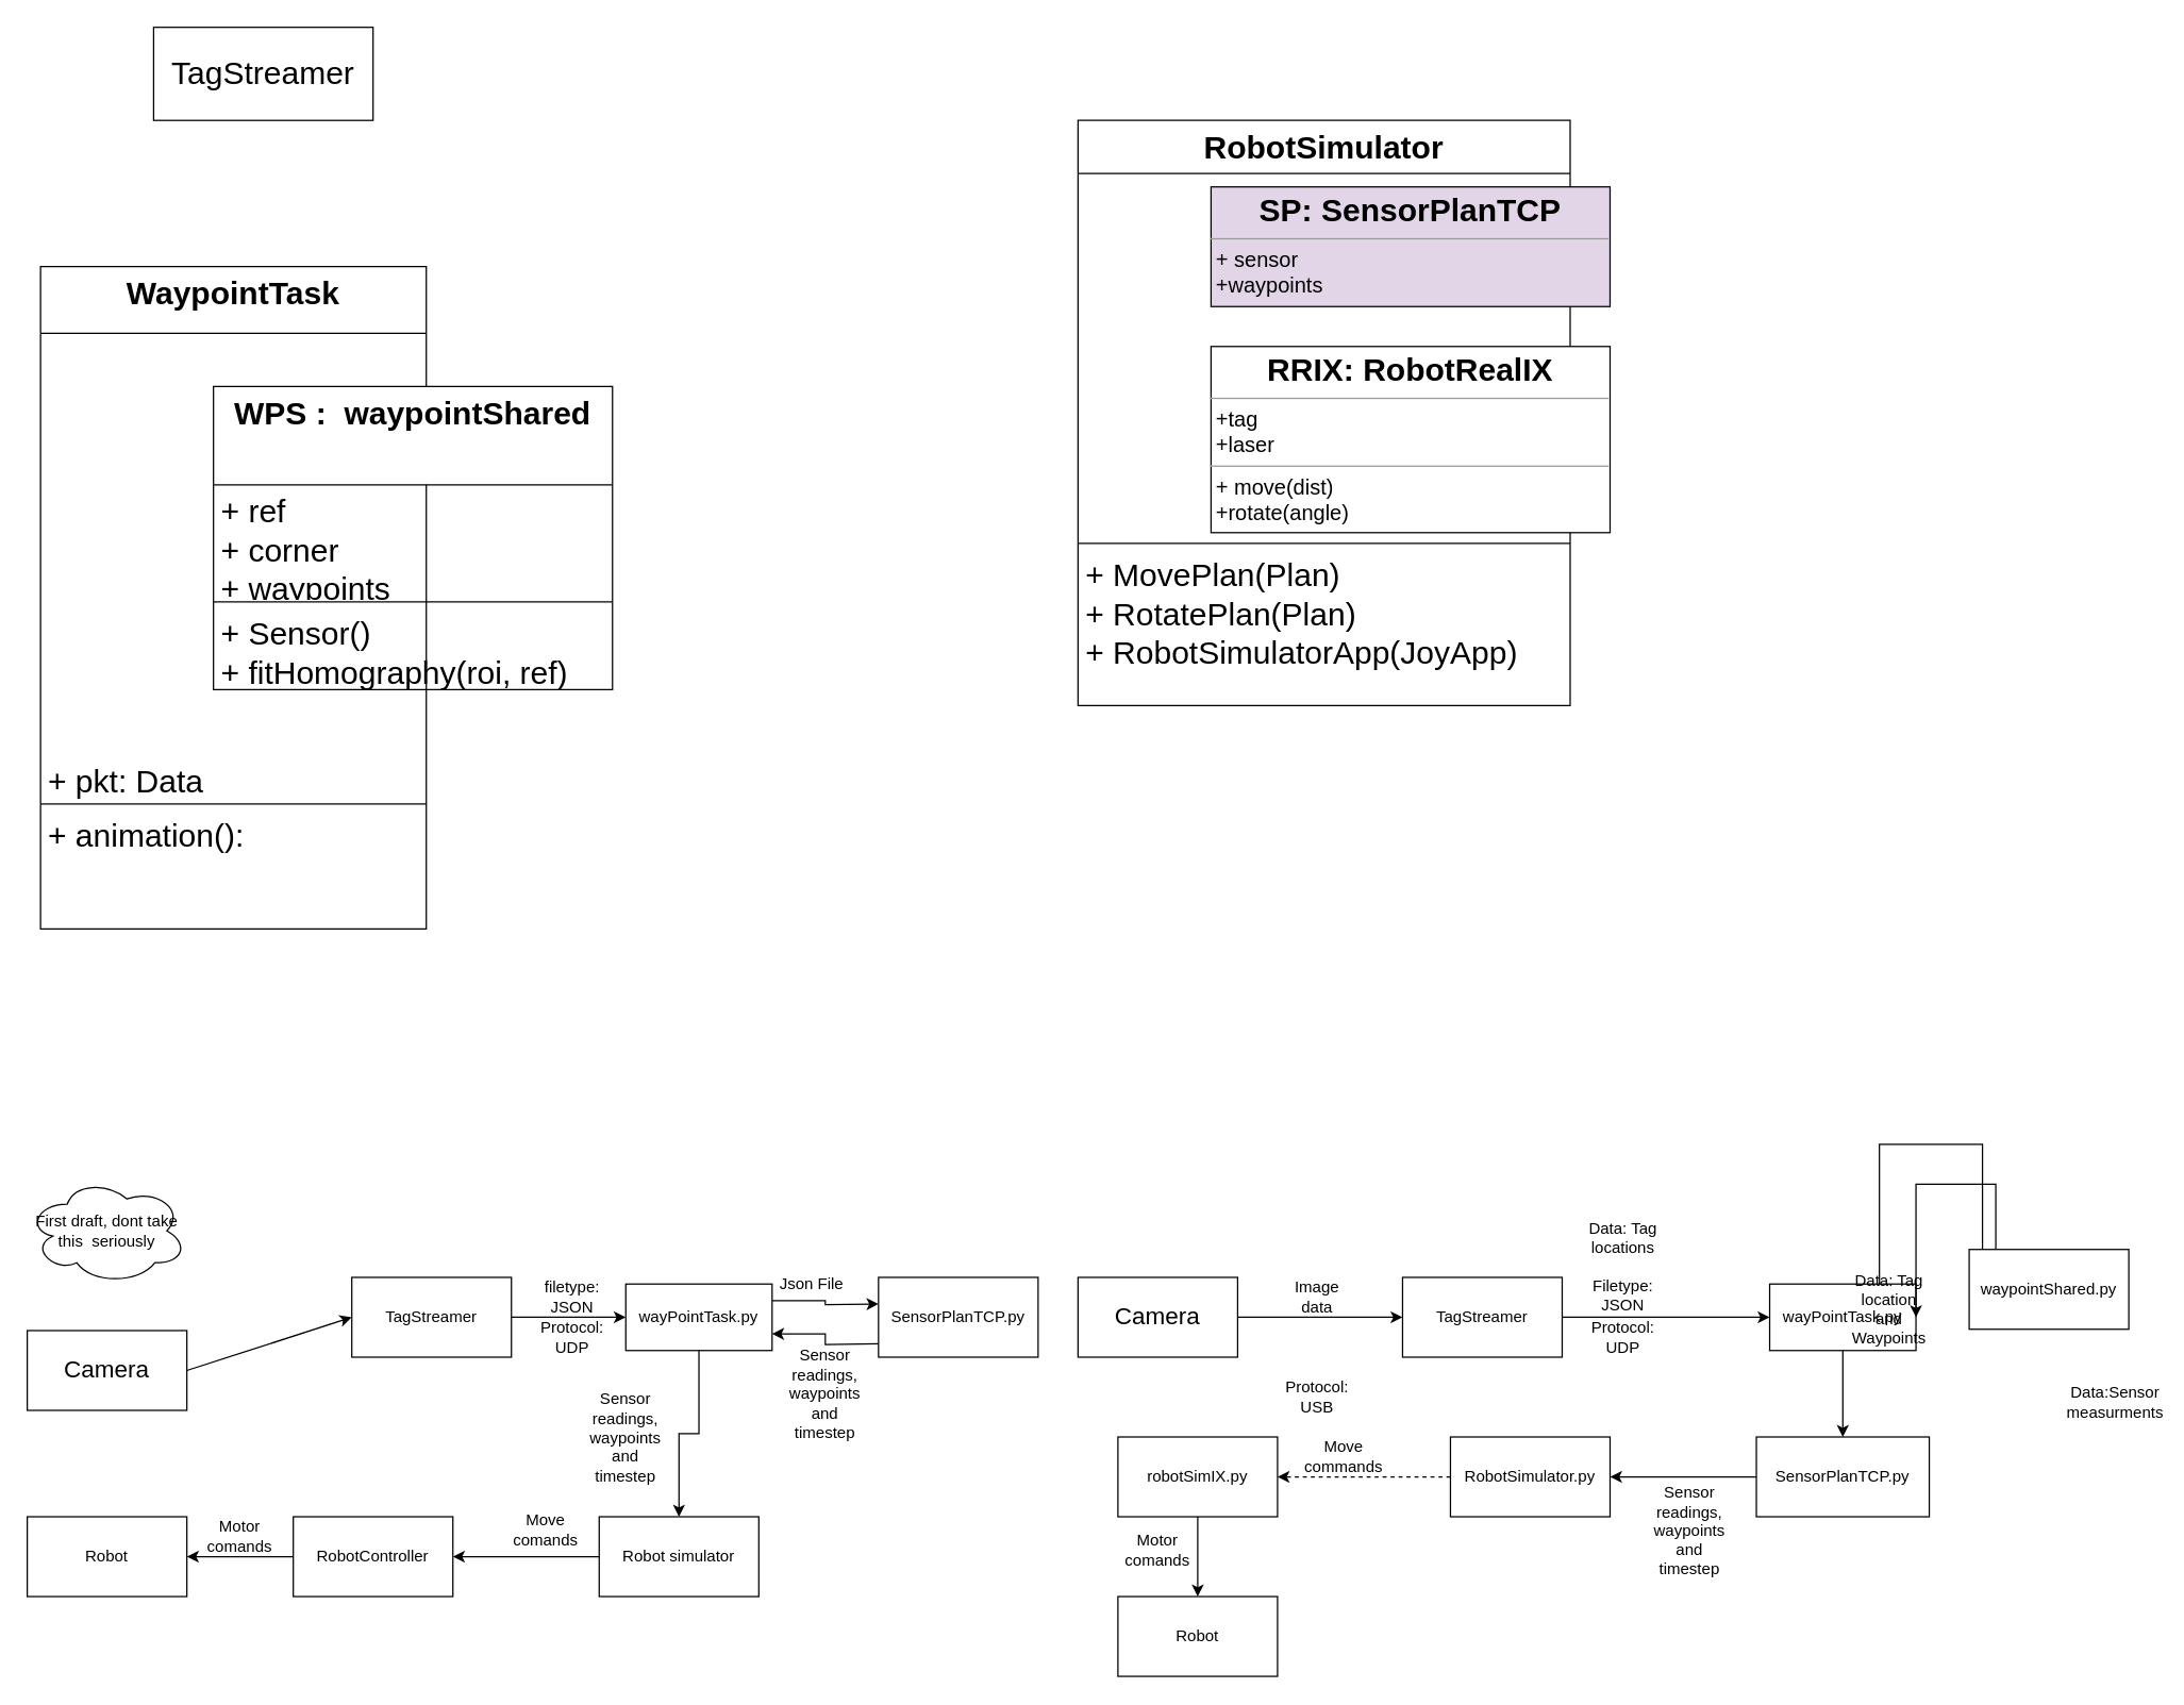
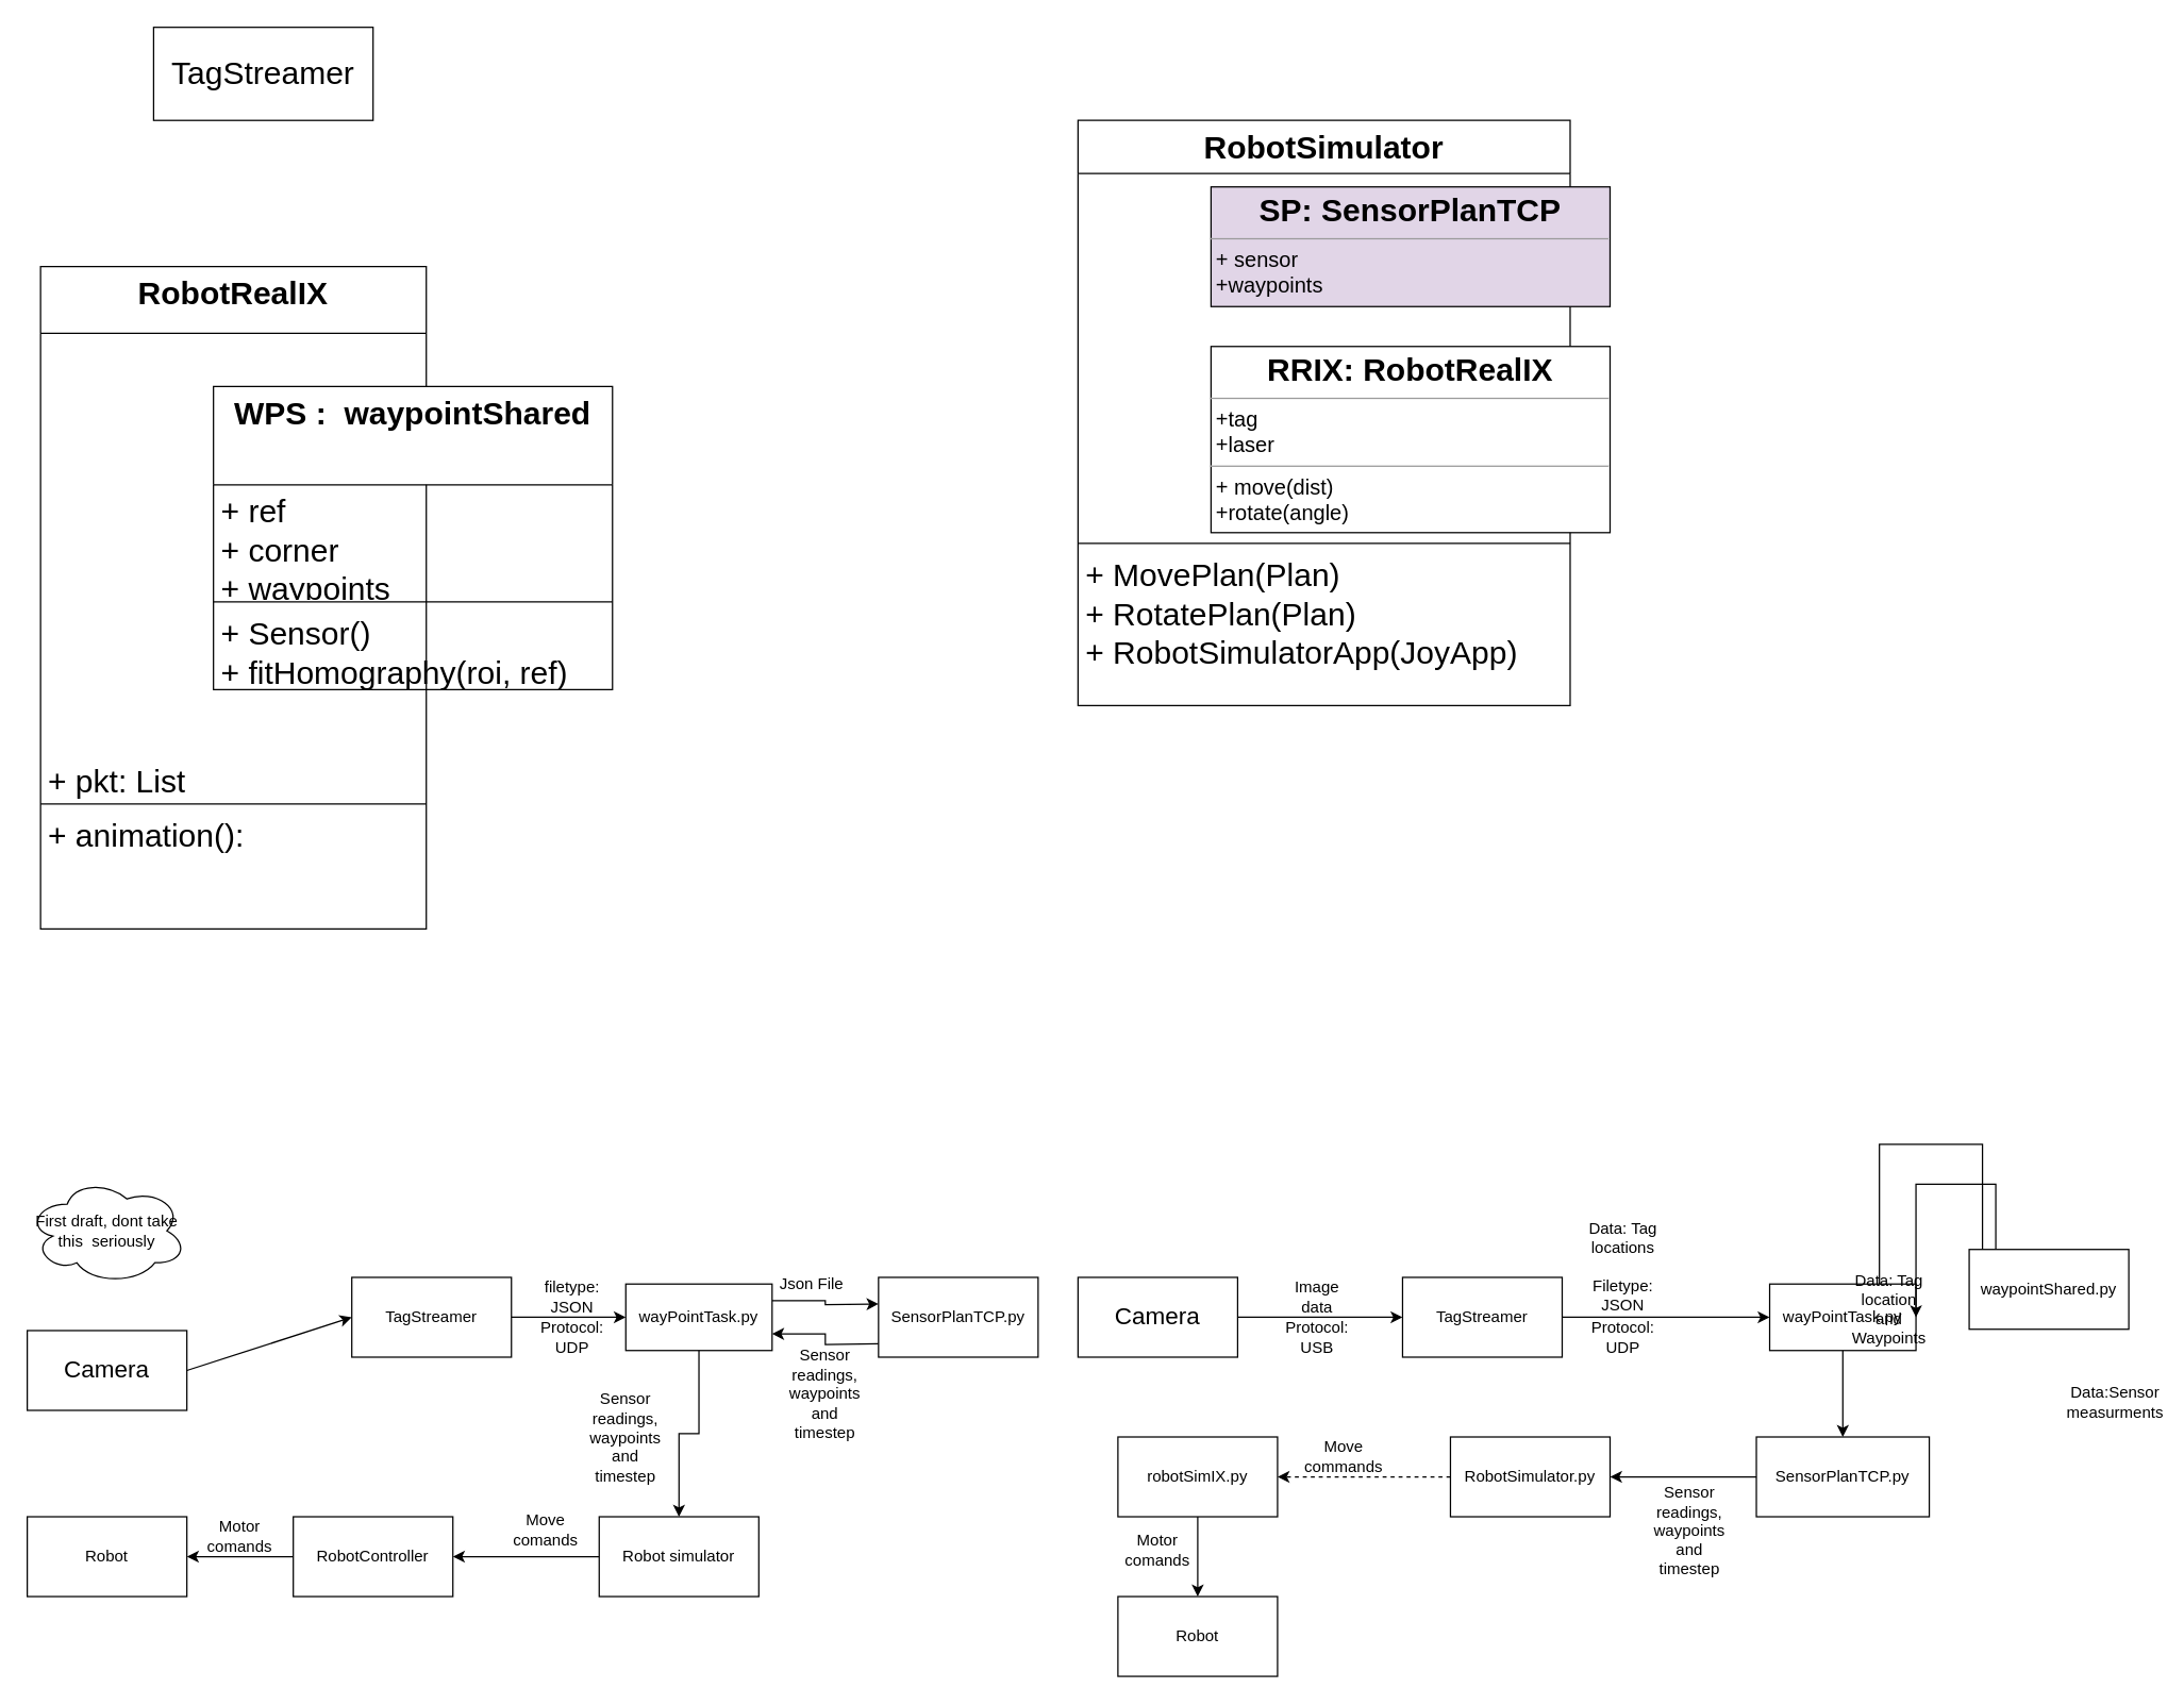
- <mxCell id="50" value="&lt;font style=&quot;font-size: 24px;&quot;&gt;WaypointTask&lt;/font&gt;" style="swimlane;fontStyle=1;align=center;verticalAlign=top;childLayout=stackLayout;horizontal=1;startSize=50;horizontalStack=0;resizeParent=1;resizeParentMax=0;resizeLast=0;collapsible=1;marginBottom=0;whiteSpace=wrap;html=1;" vertex="1" parent="1"><mxGeometry x="30" y="200" width="290" height="498" as="geometry"><mxRectangle x="80" y="240" width="120" height="30" as="alternateBounds" /></mxGeometry></mxCell>
+ <mxCell id="50" value="&lt;font style=&quot;font-size: 24px;&quot;&gt;RobotRealIX&lt;/font&gt;" style="swimlane;fontStyle=1;align=center;verticalAlign=top;childLayout=stackLayout;horizontal=1;startSize=50;horizontalStack=0;resizeParent=1;resizeParentMax=0;resizeLast=0;collapsible=1;marginBottom=0;whiteSpace=wrap;html=1;" vertex="1" parent="1"><mxGeometry x="30" y="200" width="290" height="498" as="geometry"><mxRectangle x="80" y="240" width="120" height="30" as="alternateBounds" /></mxGeometry></mxCell>
- <mxCell id="51" value="&lt;font style=&quot;font-size: 24px;&quot;&gt;&lt;br&gt;&lt;br&gt;&lt;br&gt;&lt;br&gt;&lt;br&gt;&lt;br&gt;&lt;br&gt;&lt;br&gt;&lt;br&gt;&lt;br&gt;&lt;br&gt;+ pkt: Data&lt;/font&gt;" style="text;strokeColor=none;fillColor=none;align=left;verticalAlign=top;spacingLeft=4;spacingRight=4;overflow=hidden;rotatable=0;points=[[0,0.5],[1,0.5]];portConstraint=eastwest;whiteSpace=wrap;html=1;" vertex="1" parent="50"><mxGeometry y="50" width="290" height="350" as="geometry" /></mxCell>
+ <mxCell id="51" value="&lt;font style=&quot;font-size: 24px;&quot;&gt;&lt;br&gt;&lt;br&gt;&lt;br&gt;&lt;br&gt;&lt;br&gt;&lt;br&gt;&lt;br&gt;&lt;br&gt;&lt;br&gt;&lt;br&gt;&lt;br&gt;+ pkt: List&lt;/font&gt;" style="text;strokeColor=none;fillColor=none;align=left;verticalAlign=top;spacingLeft=4;spacingRight=4;overflow=hidden;rotatable=0;points=[[0,0.5],[1,0.5]];portConstraint=eastwest;whiteSpace=wrap;html=1;" vertex="1" parent="50"><mxGeometry y="50" width="290" height="350" as="geometry" /></mxCell>
- <mxCell id="46" value="Protocol: USB" style="text;html=1;strokeColor=none;fillColor=none;align=center;verticalAlign=middle;whiteSpace=wrap;rounded=0;" parent="1" vertex="1"><mxGeometry x="960" y="1035" width="60" height="30" as="geometry" /></mxCell>
+ <mxCell id="46" value="Protocol: USB" style="text;html=1;strokeColor=none;fillColor=none;align=center;verticalAlign=middle;whiteSpace=wrap;rounded=0;" parent="1" vertex="1"><mxGeometry x="960" y="990" width="60" height="30" as="geometry" /></mxCell>
